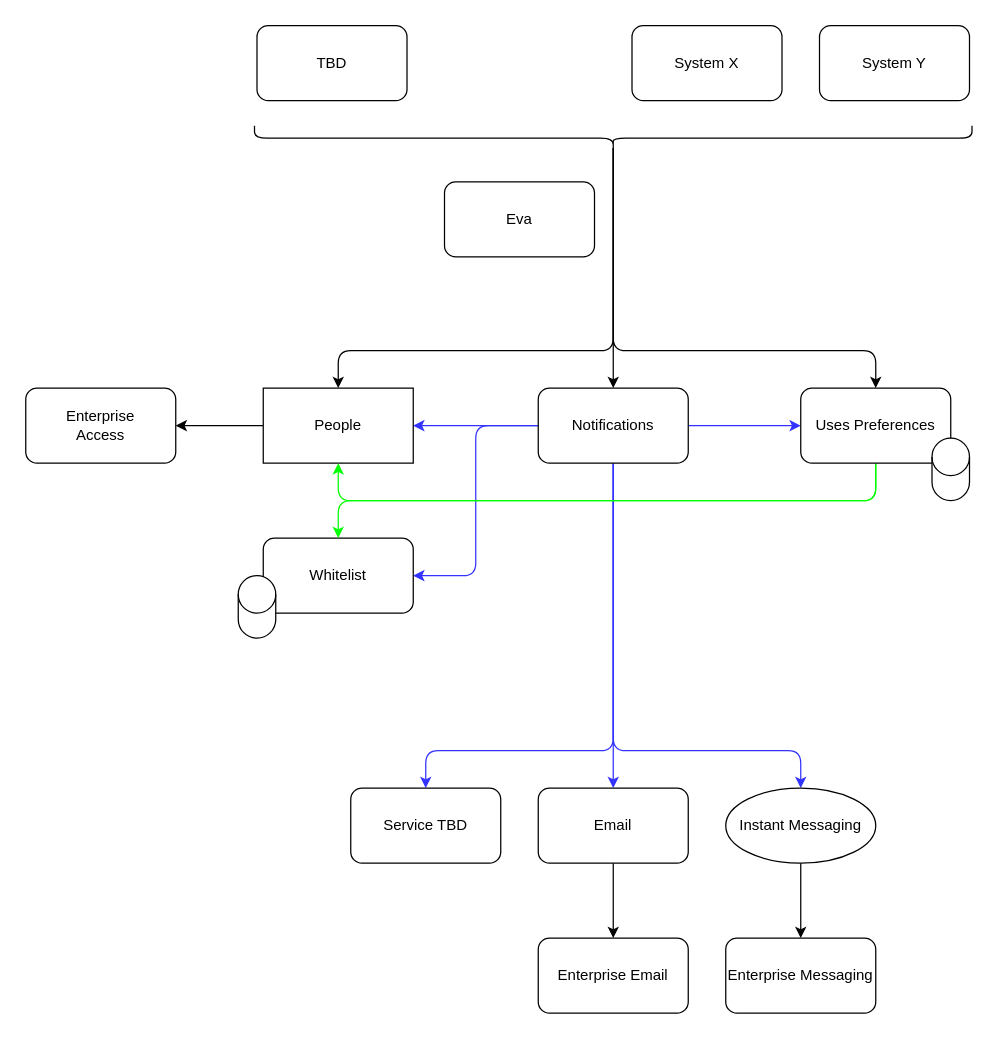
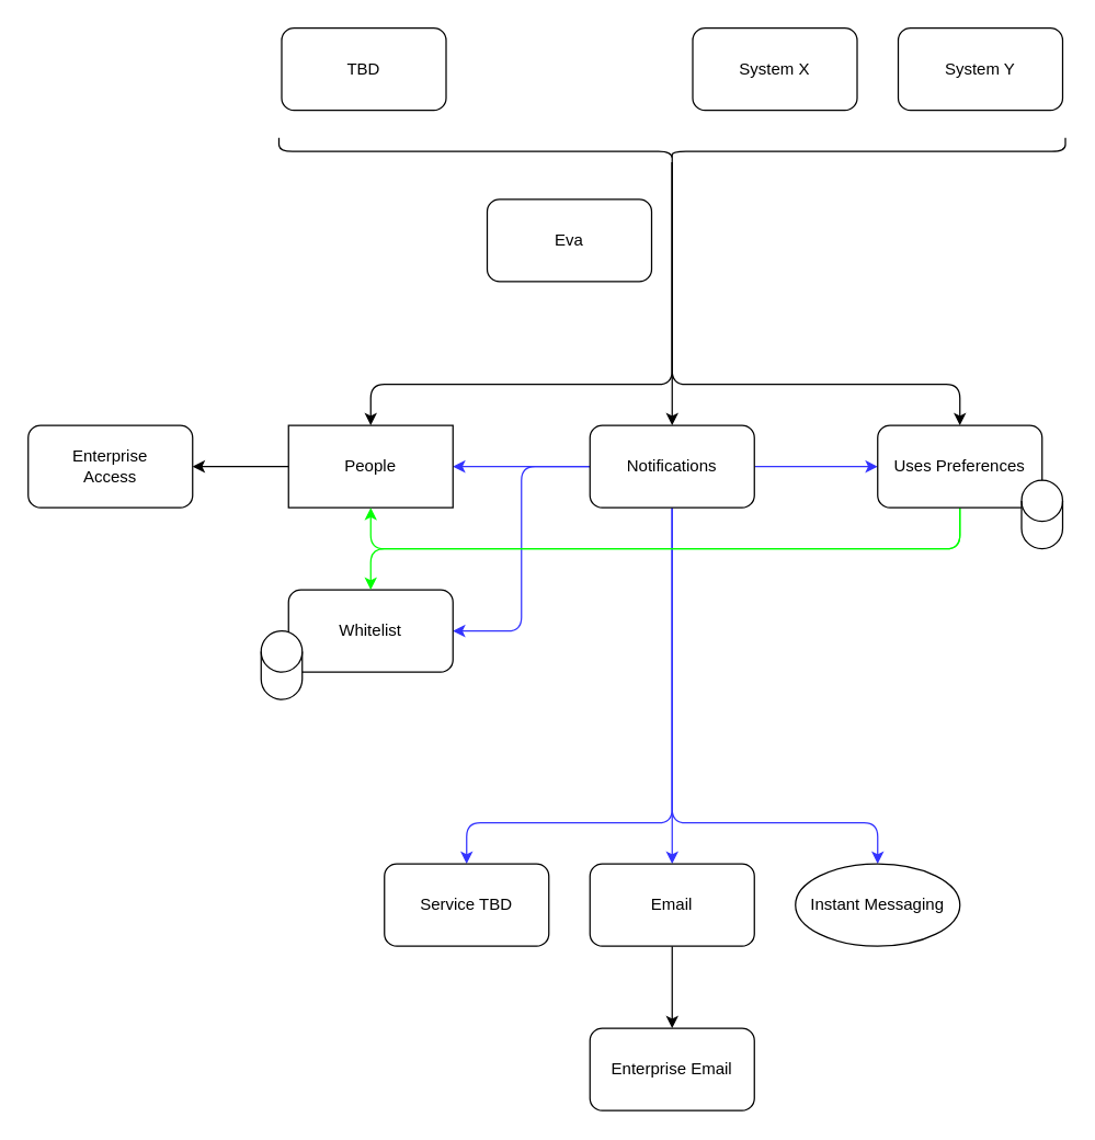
- <mxCell id="27" style="edgeStyle=orthogonalEdgeStyle;rounded=0;orthogonalLoop=1;jettySize=auto;html=1;exitX=0.5;exitY=1;exitDx=0;exitDy=0;entryX=0.5;entryY=0;entryDx=0;entryDy=0;" parent="1" source="28" target="29" edge="1"><mxGeometry relative="1" as="geometry" /></mxCell>
- <mxCell id="29" value="Enterprise Messaging" style="rounded=1;whiteSpace=wrap;html=1;" parent="1" vertex="1"><mxGeometry x="580" y="750" width="120" height="60" as="geometry" /></mxCell>
